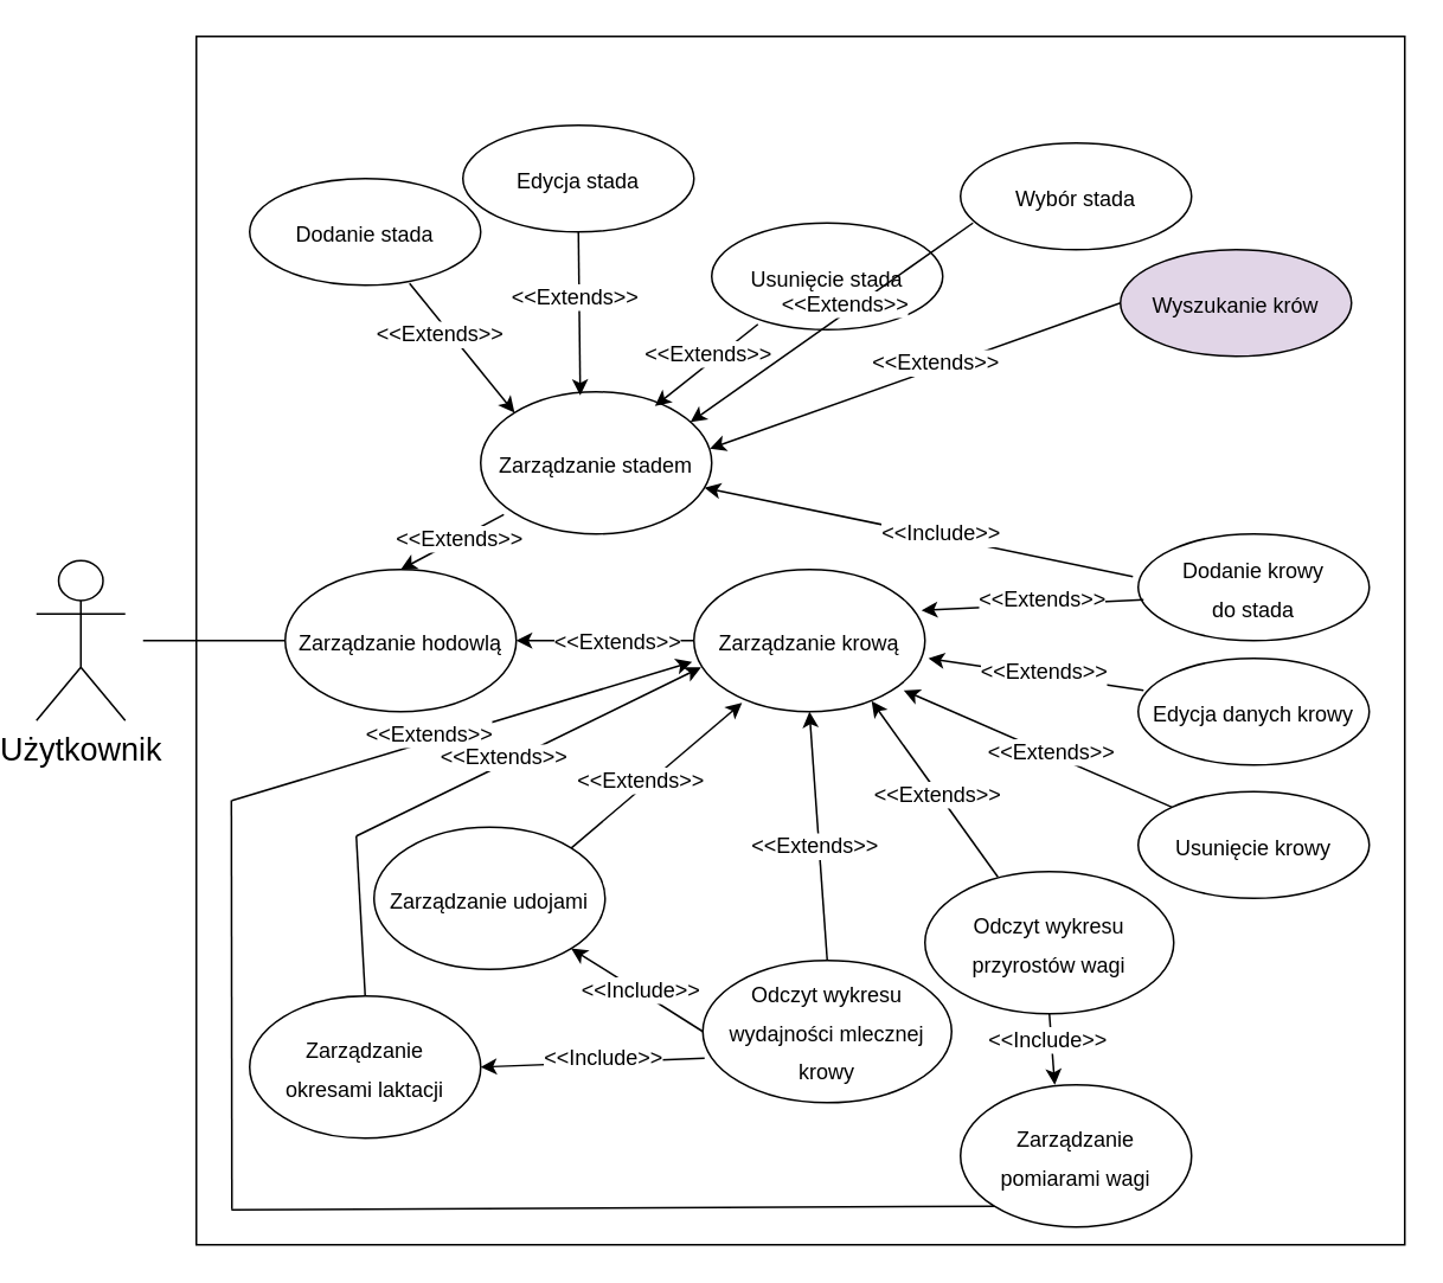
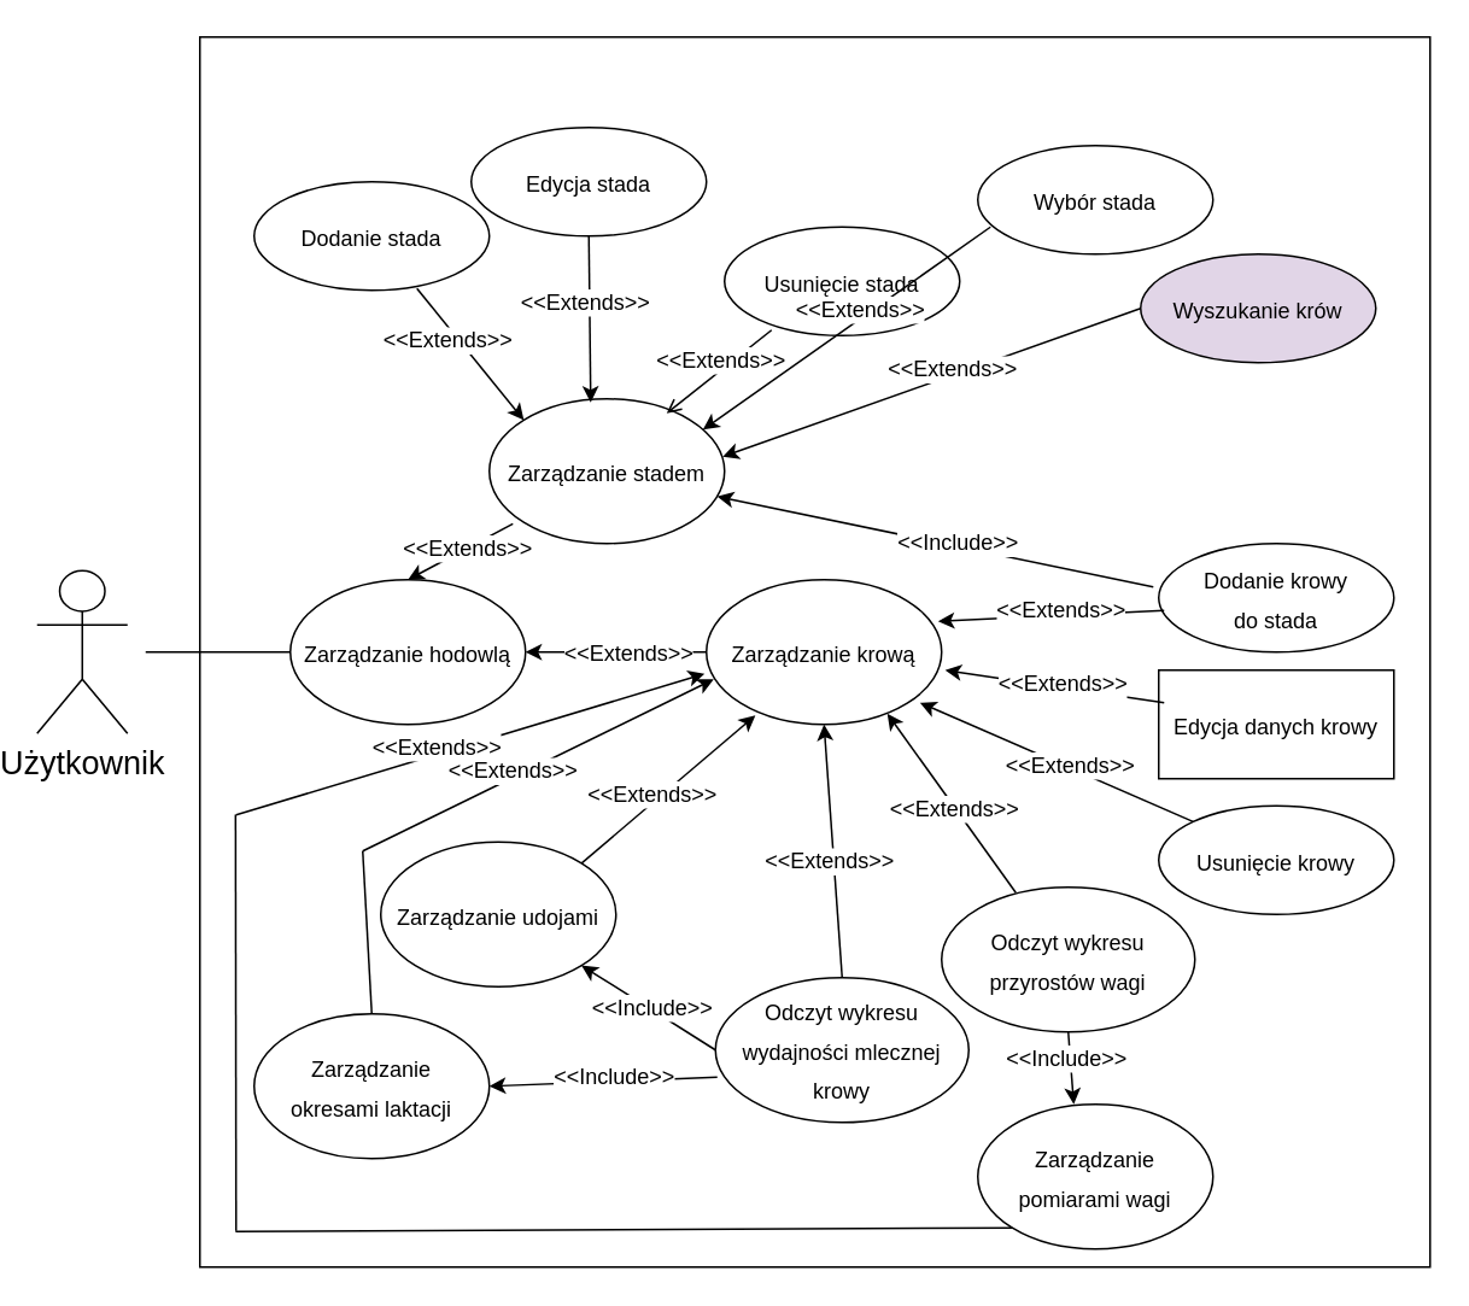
- <mxCell id="16" value="" style="endArrow=classic;html=1;rounded=0;entryX=0.754;entryY=0.1;entryDx=0;entryDy=0;exitX=0.2;exitY=0.95;exitDx=0;exitDy=0;entryPerimeter=0;exitPerimeter=0;" parent="1" source="9" target="6" edge="1"><mxGeometry width="50" height="50" relative="1" as="geometry"><mxPoint x="650" y="340" as="sourcePoint" /><mxPoint x="540" y="340" as="targetPoint" /></mxGeometry></mxCell>
+ <mxCell id="16" value="" style="endArrow=open;html=1;rounded=0;entryX=0.754;entryY=0.1;entryDx=0;entryDy=0;exitX=0.2;exitY=0.95;exitDx=0;exitDy=0;entryPerimeter=0;exitPerimeter=0;" parent="1" source="9" target="6" edge="1"><mxGeometry width="50" height="50" relative="1" as="geometry"><mxPoint x="650" y="340" as="sourcePoint" /><mxPoint x="540" y="340" as="targetPoint" /></mxGeometry></mxCell>
- <mxCell id="38" value="&lt;font style=&quot;font-size: 12px;&quot;&gt;Edycja danych krowy&lt;br&gt;&lt;/font&gt;" style="ellipse;whiteSpace=wrap;html=1;fontSize=18;" vertex="1" parent="1"><mxGeometry x="640" y="370" width="130" height="60" as="geometry" /></mxCell>
+ <mxCell id="38" value="&lt;font style=&quot;font-size: 12px;&quot;&gt;Edycja danych krowy&lt;br&gt;&lt;/font&gt;" style="whiteSpace=wrap;html=1;fontSize=18;rounded=0;" vertex="1" parent="1"><mxGeometry x="640" y="370" width="130" height="60" as="geometry" /></mxCell>
